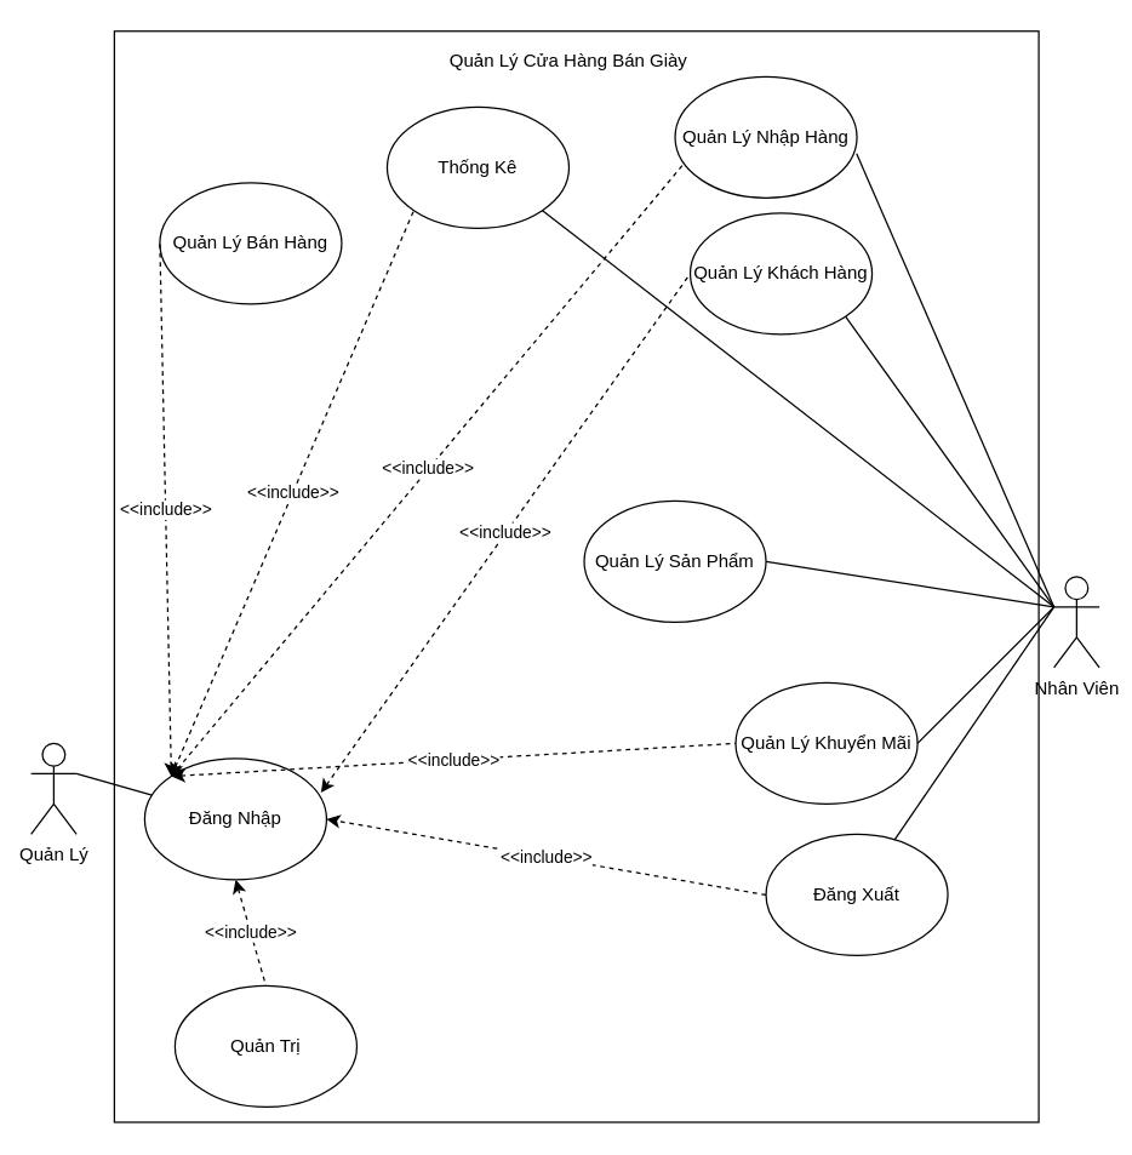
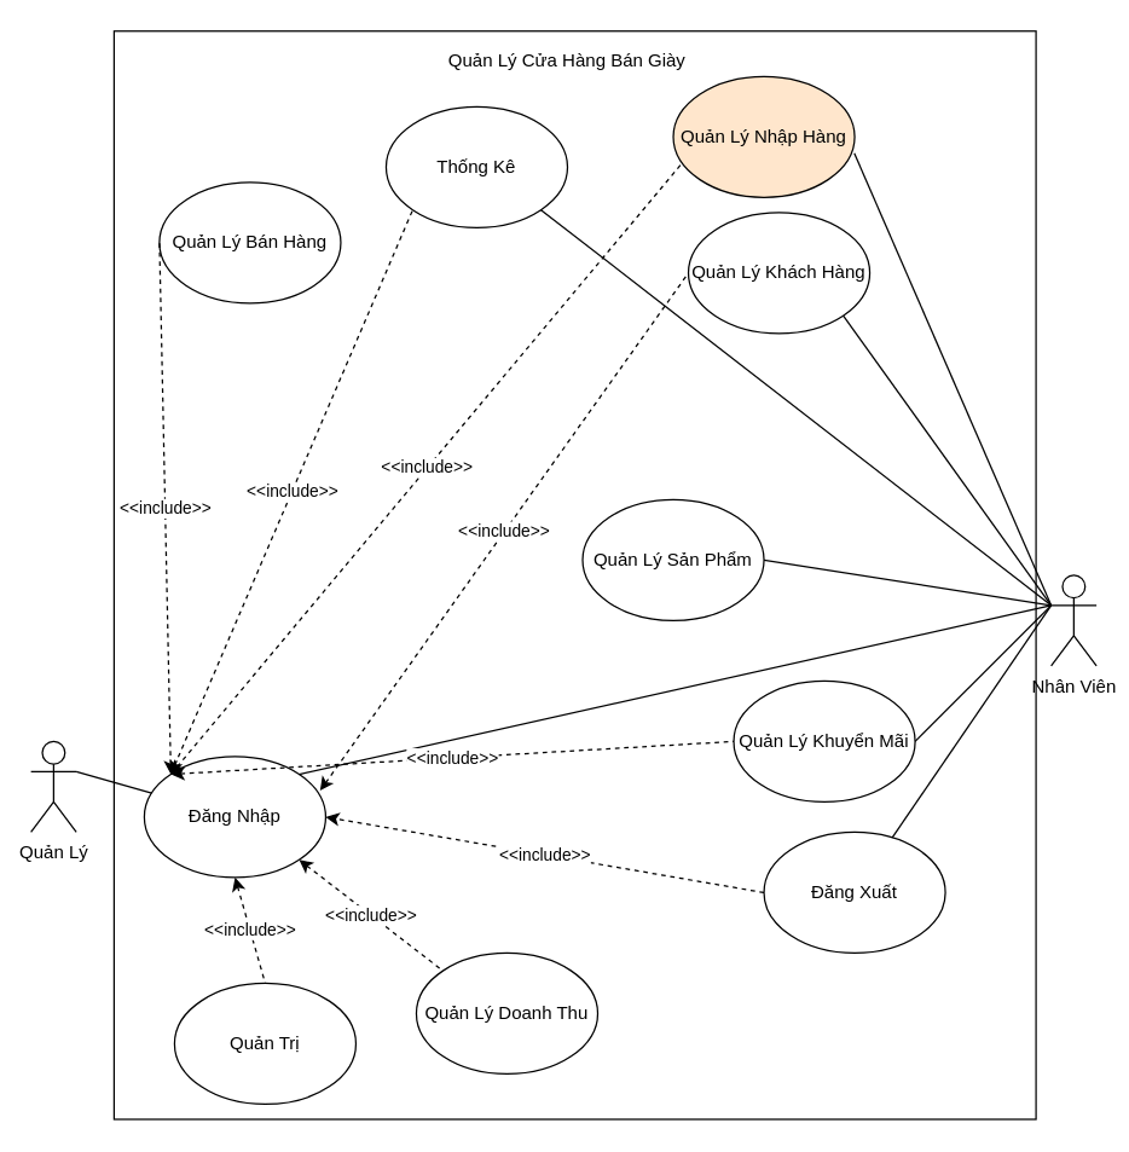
- <mxCell id="8" value="Quản Lý Nhập Hàng" style="ellipse;whiteSpace=wrap;html=1;" vertex="1" parent="1"><mxGeometry x="445" y="50" width="120" height="80" as="geometry" /></mxCell>
+ <mxCell id="8" value="Quản Lý Nhập Hàng" style="ellipse;whiteSpace=wrap;html=1;fillColor=#ffe6cc;" vertex="1" parent="1"><mxGeometry x="445" y="50" width="120" height="80" as="geometry" /></mxCell>
+ <mxCell id="13" value="" style="endArrow=none;html=1;rounded=0;entryX=1;entryY=0;entryDx=0;entryDy=0;endFill=0;exitX=0;exitY=0.333;exitDx=0;exitDy=0;exitPerimeter=0;" edge="1" parent="1" source="3" target="4"><mxGeometry width="50" height="50" relative="1" as="geometry"><mxPoint x="705" y="490" as="sourcePoint" /><mxPoint x="465" y="510" as="targetPoint" /></mxGeometry></mxCell>
+ <mxCell id="29" value="&amp;lt;&amp;lt;include&amp;gt;&amp;gt;" style="endArrow=none;html=1;rounded=0;exitX=1;exitY=1;exitDx=0;exitDy=0;entryX=0;entryY=0;entryDx=0;entryDy=0;endFill=0;dashed=1;startArrow=classic;startFill=1;" edge="1" parent="1" source="4" target="11"><mxGeometry width="50" height="50" relative="1" as="geometry"><mxPoint x="365" y="450" as="sourcePoint" /><mxPoint x="415" y="400" as="targetPoint" /></mxGeometry></mxCell>
+ <mxCell id="11" value="Quản Lý Doanh Thu" style="ellipse;whiteSpace=wrap;html=1;" vertex="1" parent="1"><mxGeometry x="275" y="630" width="120" height="80" as="geometry" /></mxCell>
